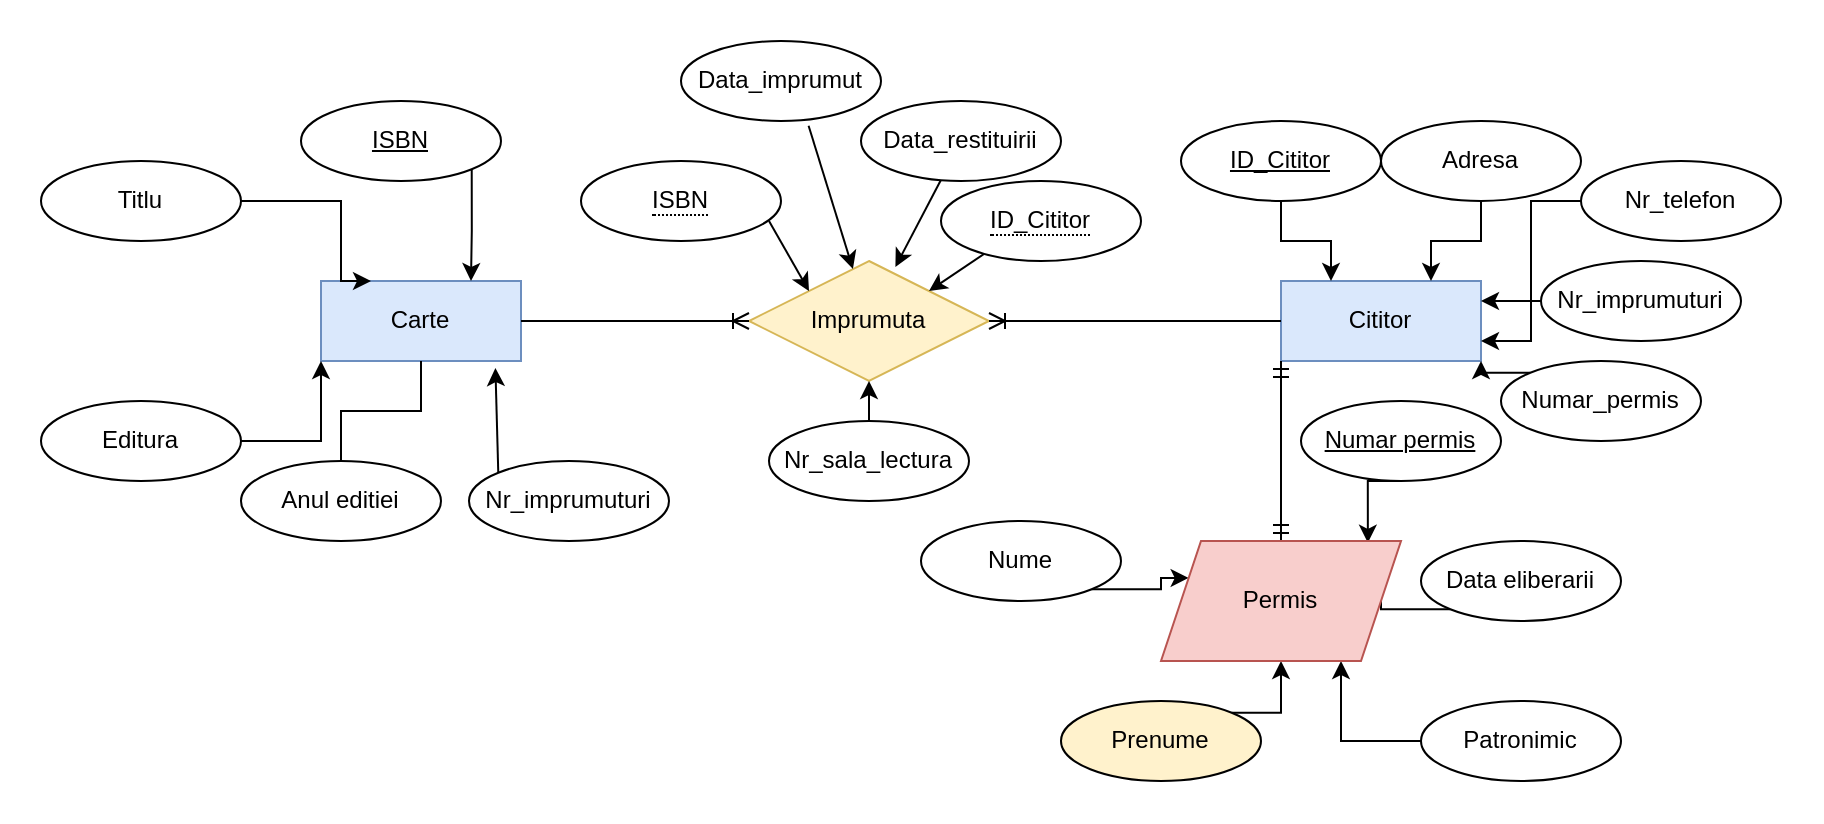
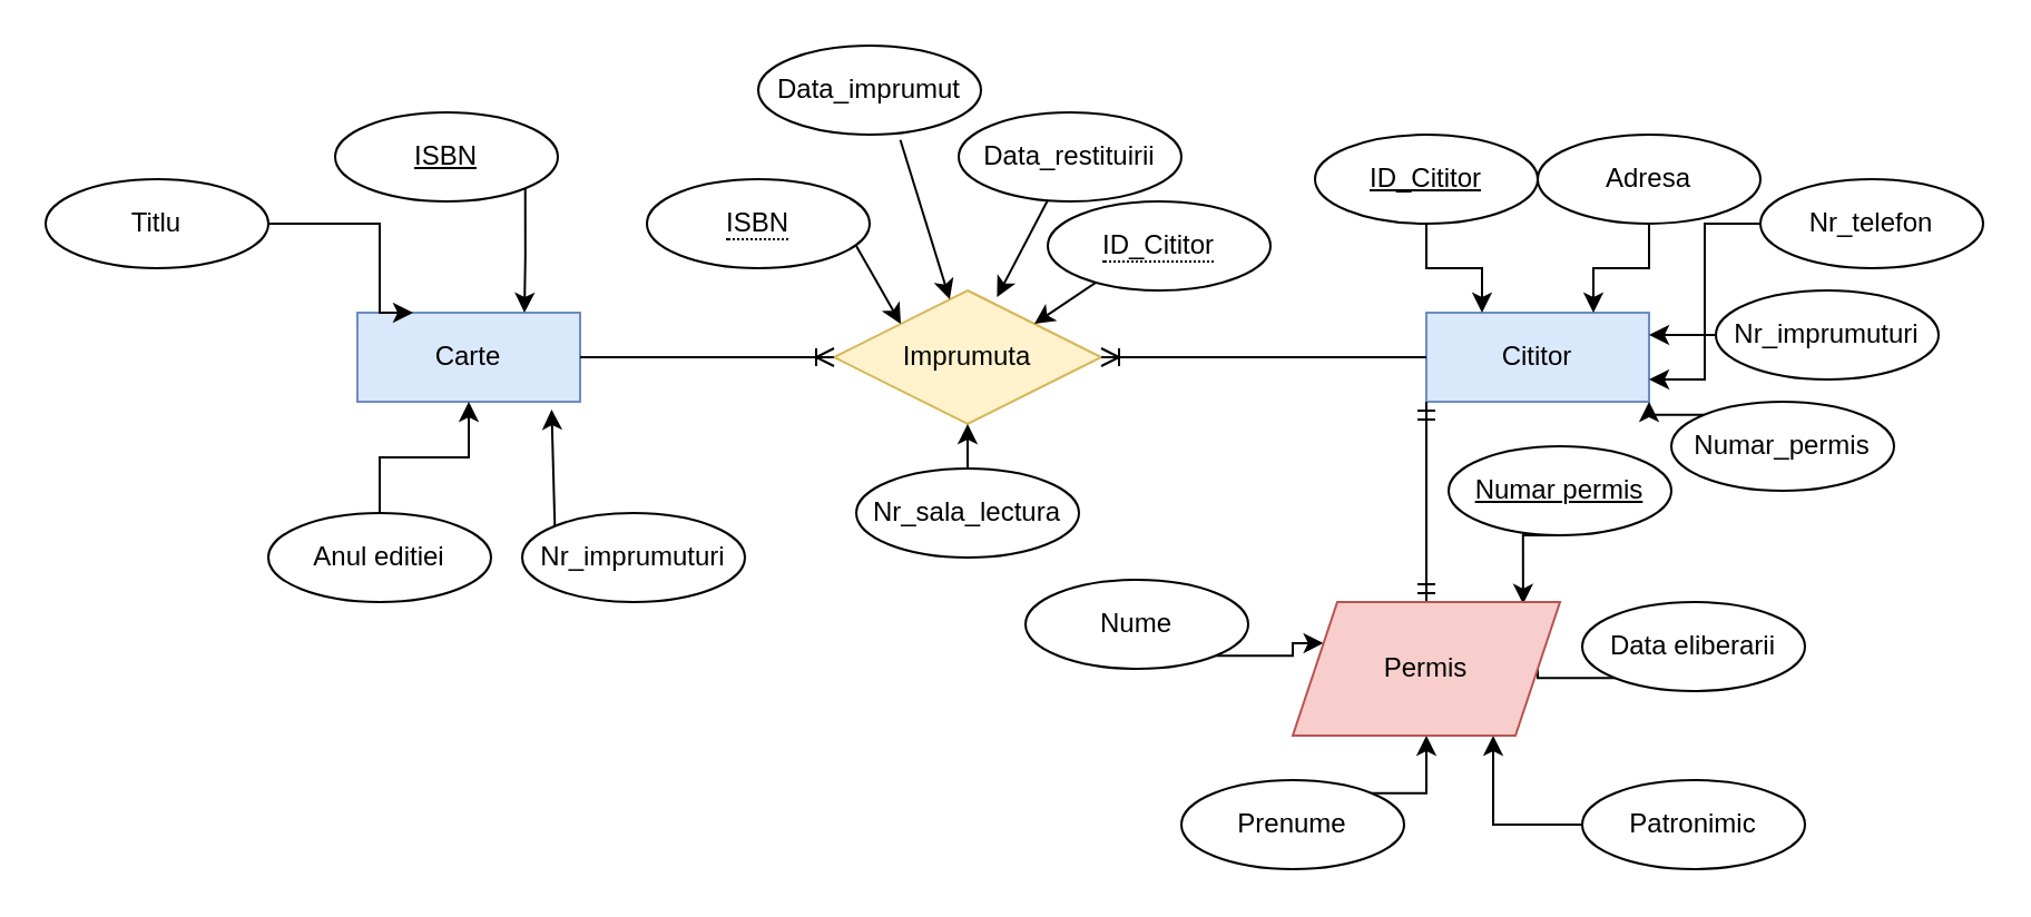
- <mxCell id="11" style="edgeStyle=orthogonalEdgeStyle;rounded=0;orthogonalLoop=1;jettySize=auto;html=1;endArrow=none;" parent="1" source="12" target="3" edge="1"><mxGeometry relative="1" as="geometry" /></mxCell>
+ <mxCell id="11" style="edgeStyle=orthogonalEdgeStyle;rounded=0;orthogonalLoop=1;jettySize=auto;html=1;" parent="1" source="12" target="3" edge="1"><mxGeometry relative="1" as="geometry" /></mxCell>
- <mxCell id="10" value="Editura" style="ellipse;whiteSpace=wrap;html=1;align=center;" parent="1" vertex="1"><mxGeometry y="200" width="100" height="40" as="geometry" x="20" /></mxCell>
- <mxCell id="9" style="edgeStyle=orthogonalEdgeStyle;rounded=0;orthogonalLoop=1;jettySize=auto;html=1;entryX=0;entryY=1;entryDx=0;entryDy=0;" parent="1" source="10" target="3" edge="1"><mxGeometry relative="1" as="geometry" /></mxCell>
- <mxCell id="28" value="Prenume" style="ellipse;whiteSpace=wrap;html=1;align=center;fillColor=#fff2cc;" parent="1" vertex="1"><mxGeometry x="530" y="350" width="100" height="40" as="geometry" /></mxCell>
+ <mxCell id="28" value="Prenume" style="ellipse;whiteSpace=wrap;html=1;align=center;" parent="1" vertex="1"><mxGeometry x="530" y="350" width="100" height="40" as="geometry" /></mxCell>
